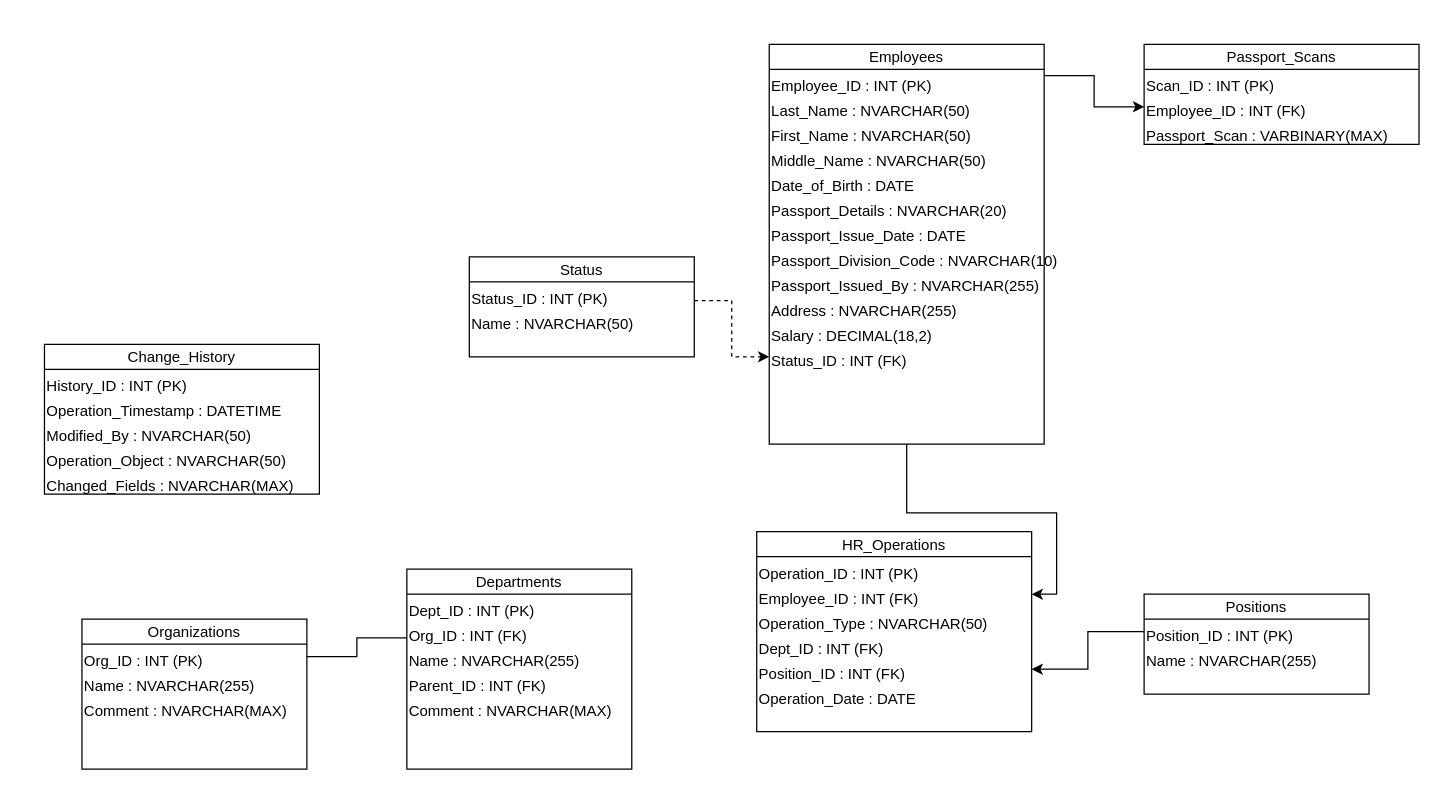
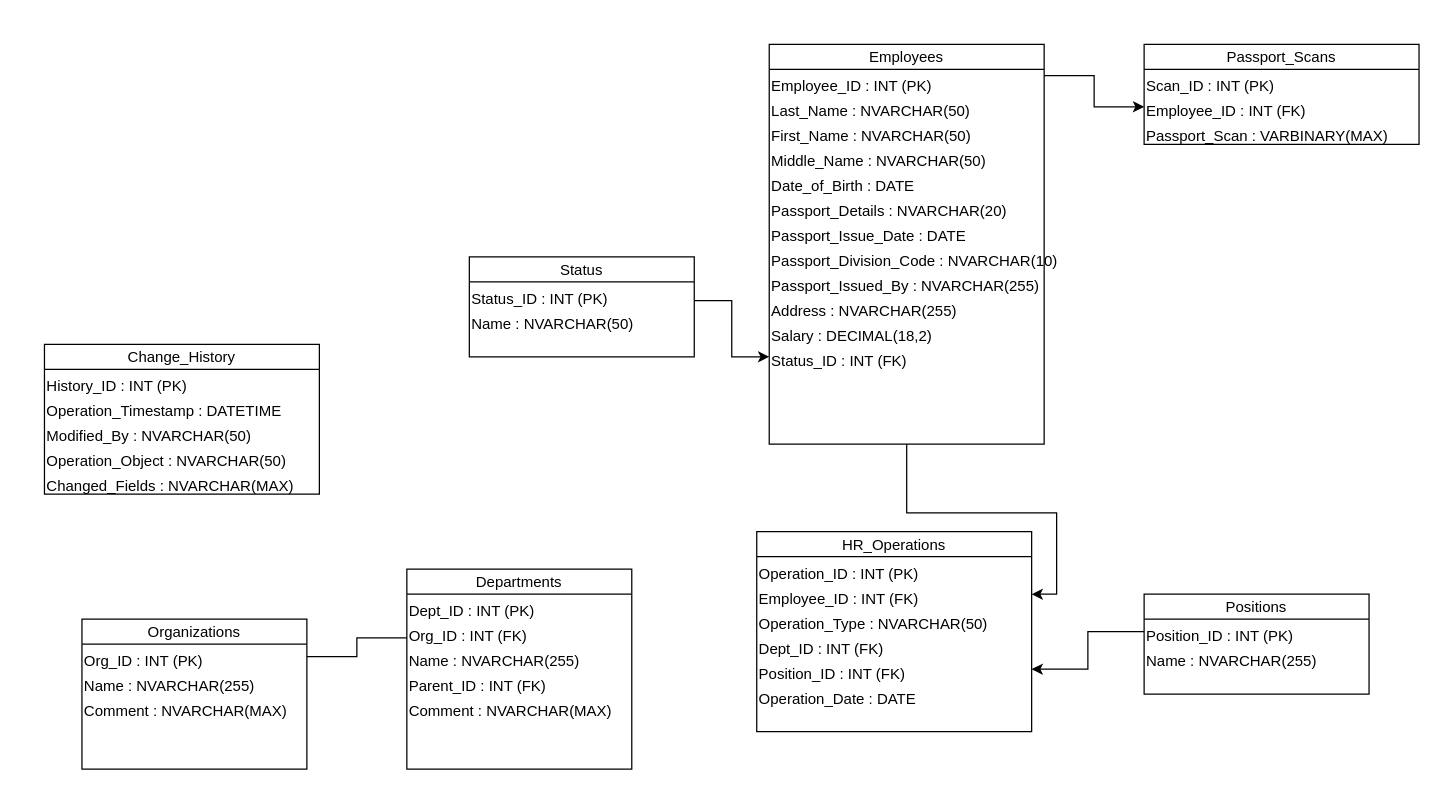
- <mxCell id="58" style="edgeStyle=orthogonalEdgeStyle;rounded=0;orthogonalLoop=1;jettySize=auto;html=1;exitX=1;exitY=0.75;exitDx=0;exitDy=0;entryX=0;entryY=0.5;entryDx=0;entryDy=0;dashed=1;" edge="1" parent="1" source="16" target="31"><mxGeometry relative="1" as="geometry" /></mxCell>
+ <mxCell id="58" style="edgeStyle=orthogonalEdgeStyle;rounded=0;orthogonalLoop=1;jettySize=auto;html=1;exitX=1;exitY=0.75;exitDx=0;exitDy=0;entryX=0;entryY=0.5;entryDx=0;entryDy=0;" edge="1" parent="1" source="16" target="31"><mxGeometry relative="1" as="geometry" /></mxCell>
